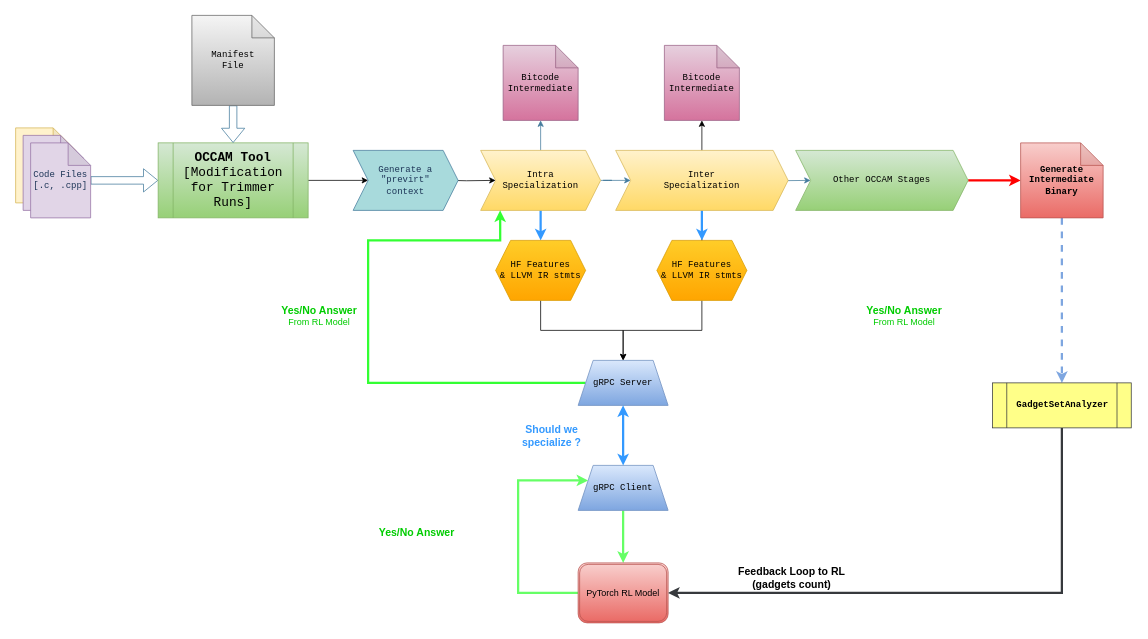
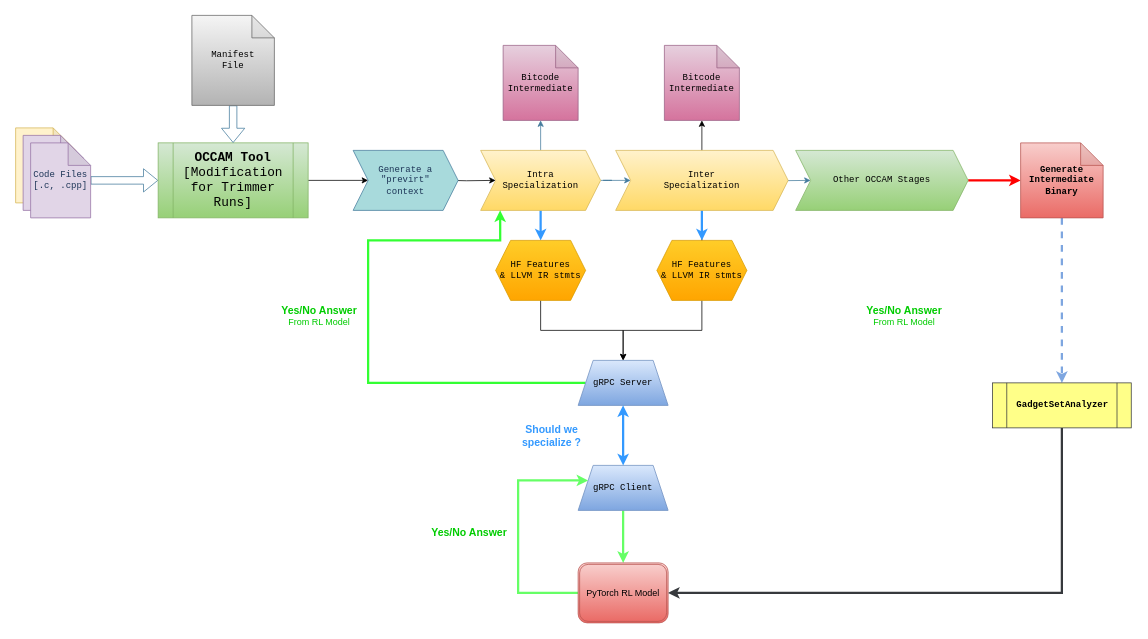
- <mxCell id="37" value="&lt;font style=&quot;font-size: 14px&quot; color=&quot;#00CC00&quot;&gt;&lt;b&gt;Yes/No Answer&lt;/b&gt;&lt;/font&gt;" style="text;html=1;strokeColor=none;fillColor=none;align=center;verticalAlign=middle;whiteSpace=wrap;rounded=0;strokeWidth=3;" vertex="1" parent="1"><mxGeometry x="500" y="700" width="110" height="20" as="geometry" /></mxCell>
+ <mxCell id="37" value="&lt;font style=&quot;font-size: 14px&quot; color=&quot;#00CC00&quot;&gt;&lt;b&gt;Yes/No Answer&lt;/b&gt;&lt;/font&gt;" style="text;html=1;strokeColor=none;fillColor=none;align=center;verticalAlign=middle;whiteSpace=wrap;rounded=0;strokeWidth=3;" vertex="1" parent="1"><mxGeometry x="570" y="700" width="110" height="20" as="geometry" /></mxCell>
- <mxCell id="44" value="&lt;div style=&quot;font-size: 14px&quot;&gt;&lt;font style=&quot;font-size: 14px&quot;&gt;&lt;b&gt;Feedback Loop to RL&lt;/b&gt;&lt;/font&gt;&lt;/div&gt;&lt;div style=&quot;font-size: 14px&quot;&gt;&lt;font style=&quot;font-size: 14px&quot;&gt;&lt;b&gt;(gadgets count)&lt;br&gt;&lt;/b&gt;&lt;/font&gt; &lt;/div&gt;" style="text;html=1;strokeColor=none;fillColor=none;align=center;verticalAlign=middle;whiteSpace=wrap;rounded=0;" vertex="1" parent="1"><mxGeometry x="980" y="760" width="150" height="20" as="geometry" /></mxCell>
